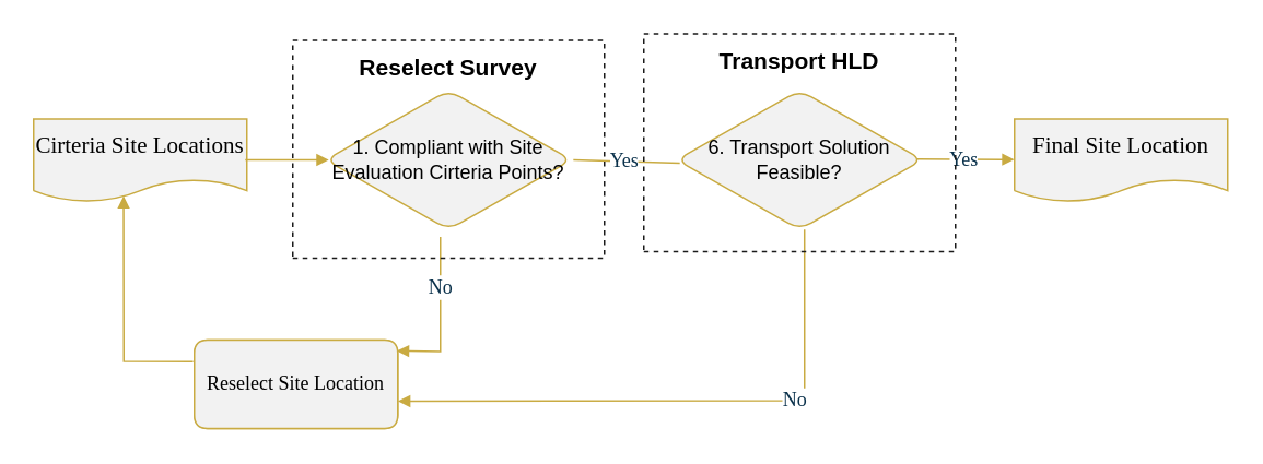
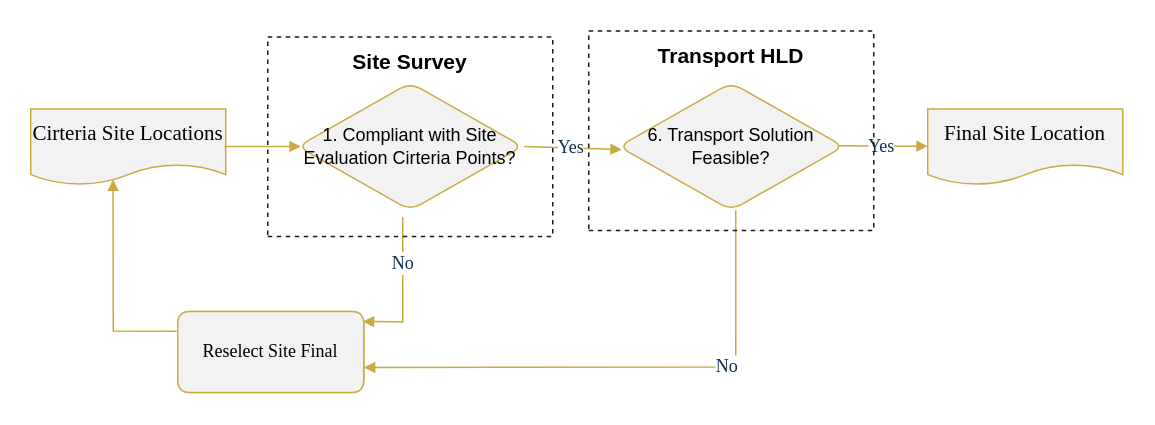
- <mxCell id="15" value="&lt;b&gt;&lt;font style=&quot;font-size: 14px&quot;&gt;Reselect Survey&lt;br&gt;&lt;/font&gt;&lt;br&gt;&lt;br&gt;&lt;br&gt;&lt;br&gt;&lt;br&gt;&lt;br&gt;&lt;br&gt;&lt;/b&gt;" style="vsdxID=414;fillColor=none;gradientColor=none;shape=stencil(nZBLDoAgDERP0z3SIyjew0SURgSD+Lu9kMZoXLhwN9O+tukAlrNpJg1SzDH4QW/URgNYgZTkjA4UkwJUgGXng+6DX1zLfmoymdXo17xh5zmRJ6Q42BWCfc2oJfdAr+Yv+AP9Cb7OJ3H/2JG1HNGz/84klThPVCc=);dashed=1;labelBackgroundColor=none;rounded=0;html=1;whiteSpace=wrap;strokeColor=#1A1A1A;" vertex="1" parent="1"><mxGeometry x="178" y="24" width="190" height="133" as="geometry" /></mxCell>
+ <mxCell id="15" value="&lt;b&gt;&lt;font style=&quot;font-size: 14px&quot;&gt;Site Survey&lt;br&gt;&lt;/font&gt;&lt;br&gt;&lt;br&gt;&lt;br&gt;&lt;br&gt;&lt;br&gt;&lt;br&gt;&lt;br&gt;&lt;/b&gt;" style="vsdxID=414;fillColor=none;gradientColor=none;shape=stencil(nZBLDoAgDERP0z3SIyjew0SURgSD+Lu9kMZoXLhwN9O+tukAlrNpJg1SzDH4QW/URgNYgZTkjA4UkwJUgGXng+6DX1zLfmoymdXo17xh5zmRJ6Q42BWCfc2oJfdAr+Yv+AP9Cb7OJ3H/2JG1HNGz/84klThPVCc=);dashed=1;labelBackgroundColor=none;rounded=0;html=1;whiteSpace=wrap;strokeColor=#1A1A1A;" vertex="1" parent="1"><mxGeometry x="178" y="24" width="190" height="133" as="geometry" /></mxCell>
- <mxCell id="10" value="&lt;font style=&quot;font-size:12px;font-family:Verdana;color:#0a314b;direction:ltr;letter-spacing:0px;line-height:120%;opacity:1&quot;&gt;Yes&lt;br/&gt;&lt;/font&gt;" style="vsdxID=594;edgeStyle=none;startArrow=none;endArrow=none;startSize=5;endSize=5;strokeColor=#C9AB42;spacingTop=0;spacingBottom=0;spacingLeft=0;spacingRight=0;verticalAlign=middle;html=1;labelBackgroundColor=#ffffff;rounded=0;align=center;exitX=1.007;exitY=0.5;exitDx=0;exitDy=0;exitPerimeter=0;entryX=0.013;entryY=0.524;entryDx=0;entryDy=0;entryPerimeter=0;fillColor=#F2F2F2;" edge="1" parent="1" source="2" target="4"><mxGeometry relative="1" as="geometry"><mxPoint x="-1" as="offset" /><Array as="points" /><mxPoint x="378" y="170.97" as="sourcePoint" /><mxPoint x="591" y="206.97" as="targetPoint" /></mxGeometry></mxCell>
+ <mxCell id="10" value="&lt;font style=&quot;font-size:12px;font-family:Verdana;color:#0a314b;direction:ltr;letter-spacing:0px;line-height:120%;opacity:1&quot;&gt;Yes&lt;br/&gt;&lt;/font&gt;" style="vsdxID=594;edgeStyle=none;startArrow=none;endArrow=block;startSize=5;endSize=5;strokeColor=#C9AB42;spacingTop=0;spacingBottom=0;spacingLeft=0;spacingRight=0;verticalAlign=middle;html=1;labelBackgroundColor=#ffffff;rounded=0;align=center;exitX=1.007;exitY=0.5;exitDx=0;exitDy=0;exitPerimeter=0;entryX=0.013;entryY=0.524;entryDx=0;entryDy=0;entryPerimeter=0;fillColor=#F2F2F2;" edge="1" parent="1" source="2" target="4"><mxGeometry relative="1" as="geometry"><mxPoint x="-1" as="offset" /><Array as="points" /><mxPoint x="378" y="170.97" as="sourcePoint" /><mxPoint x="591" y="206.97" as="targetPoint" /></mxGeometry></mxCell>
- <mxCell id="8" value="&lt;font style=&quot;font-size: 12px ; font-family: &amp;#34;verdana&amp;#34; ; color: #000000 ; direction: ltr ; letter-spacing: 0px ; line-height: 120% ; opacity: 1&quot;&gt;Reselect Site Location&lt;br&gt;&lt;/font&gt;" style="text;vsdxID=546;fillColor=#F2F2F2;gradientColor=none;strokeColor=#C9AB42;spacingTop=-1;spacingBottom=-1;spacingLeft=-1;spacingRight=-1;labelBackgroundColor=none;rounded=1;html=1;whiteSpace=wrap;verticalAlign=middle;align=center;;html=1;" vertex="1" parent="6"><mxGeometry y="26.73" width="124.16" as="geometry" /></mxCell>
+ <mxCell id="8" value="&lt;font style=&quot;font-size: 12px ; font-family: &amp;#34;verdana&amp;#34; ; color: #000000 ; direction: ltr ; letter-spacing: 0px ; line-height: 120% ; opacity: 1&quot;&gt;Reselect Site Final&lt;br&gt;&lt;/font&gt;" style="text;vsdxID=546;fillColor=#F2F2F2;gradientColor=none;strokeColor=#C9AB42;spacingTop=-1;spacingBottom=-1;spacingLeft=-1;spacingRight=-1;labelBackgroundColor=none;rounded=1;html=1;whiteSpace=wrap;verticalAlign=middle;align=center;;html=1;" vertex="1" parent="6"><mxGeometry y="26.73" width="124.16" as="geometry" /></mxCell>
